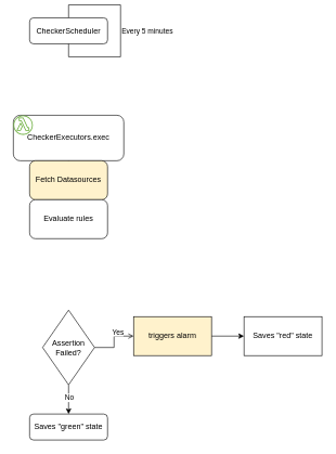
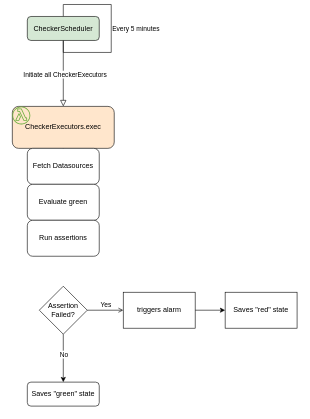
- <mxCell id="6" value="CheckerScheduler" style="rounded=1;whiteSpace=wrap;html=1;fontSize=12;glass=0;strokeWidth=1;shadow=0;" parent="1" vertex="1"><mxGeometry x="45" y="20" width="120" height="40" as="geometry" /></mxCell>
+ <mxCell id="6" value="CheckerScheduler" style="rounded=1;whiteSpace=wrap;html=1;fontSize=12;glass=0;strokeWidth=1;shadow=0;fillColor=#d5e8d4;" parent="1" vertex="1"><mxGeometry x="45" y="20" width="120" height="40" as="geometry" /></mxCell>
+ <mxCell id="2" value="" style="rounded=0;html=1;jettySize=auto;orthogonalLoop=1;fontSize=11;endArrow=block;endFill=0;endSize=8;strokeWidth=1;shadow=0;labelBackgroundColor=none;edgeStyle=orthogonalEdgeStyle;entryX=0.5;entryY=0;entryDx=0;entryDy=0;" parent="1" source="6" target="8" edge="1"><mxGeometry relative="1" as="geometry"><mxPoint x="105" y="110" as="targetPoint" /></mxGeometry></mxCell>
+ <mxCell id="3" value="Initiate all CheckerExecutors" style="edgeLabel;html=1;align=center;verticalAlign=middle;resizable=0;points=[];" parent="2" vertex="1" connectable="0"><mxGeometry x="0.018" y="2" relative="1" as="geometry"><mxPoint as="offset" /></mxGeometry></mxCell>
- <mxCell id="8" value="CheckerExecutors.exec" style="rounded=1;whiteSpace=wrap;html=1;" parent="1" vertex="1"><mxGeometry x="20" y="170" width="170" height="70" as="geometry" /></mxCell>
+ <mxCell id="8" value="CheckerExecutors.exec" style="rounded=1;whiteSpace=wrap;html=1;fillColor=#ffe6cc;" parent="1" vertex="1"><mxGeometry x="20" y="170" width="170" height="70" as="geometry" /></mxCell>
- <mxCell id="19" value="Fetch Datasources" style="rounded=1;whiteSpace=wrap;html=1;fillColor=#fff2cc;" parent="1" vertex="1"><mxGeometry x="45" y="240" width="120" height="60" as="geometry" /></mxCell>
+ <mxCell id="19" value="Fetch Datasources" style="rounded=1;whiteSpace=wrap;html=1;" parent="1" vertex="1"><mxGeometry x="45" y="240" width="120" height="60" as="geometry" /></mxCell>
- <mxCell id="20" value="Evaluate rules" style="rounded=1;whiteSpace=wrap;html=1;" parent="1" vertex="1"><mxGeometry x="45" y="300" width="120" height="60" as="geometry" /></mxCell>
+ <mxCell id="20" value="Evaluate green" style="rounded=1;whiteSpace=wrap;html=1;" parent="1" vertex="1"><mxGeometry x="45" y="300" width="120" height="60" as="geometry" /></mxCell>
+ <mxCell id="21" value="Run assertions" style="rounded=1;whiteSpace=wrap;html=1;" parent="1" vertex="1"><mxGeometry x="45" y="360" width="120" height="60" as="geometry" /></mxCell>
- <mxCell id="16" value="triggers alarm" style="whiteSpace=wrap;html=1;fillColor=#fff2cc;" parent="1" vertex="1"><mxGeometry x="205" y="480" width="120" height="60" as="geometry" /></mxCell>
+ <mxCell id="16" value="triggers alarm" style="whiteSpace=wrap;html=1;" parent="1" vertex="1"><mxGeometry x="205" y="480" width="120" height="60" as="geometry" /></mxCell>
- <mxCell id="14" value="Assertion Failed?" style="rhombus;whiteSpace=wrap;html=1;" parent="1" vertex="1"><mxGeometry x="65" y="470" width="80" height="115" as="geometry" /></mxCell>
+ <mxCell id="14" value="Assertion Failed?" style="rhombus;whiteSpace=wrap;html=1;" parent="1" vertex="1"><mxGeometry x="65" y="470" width="80" height="80" as="geometry" /></mxCell>
